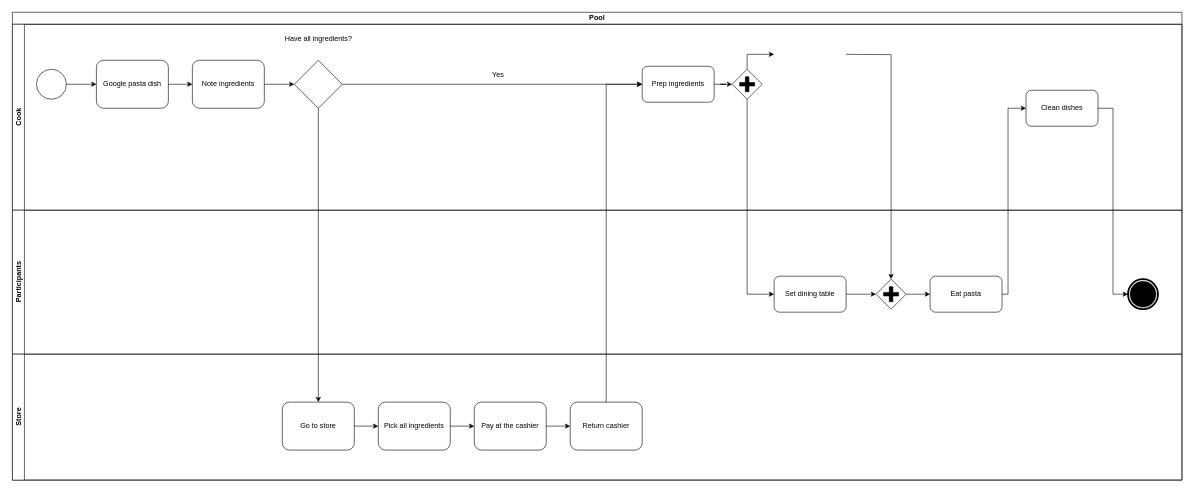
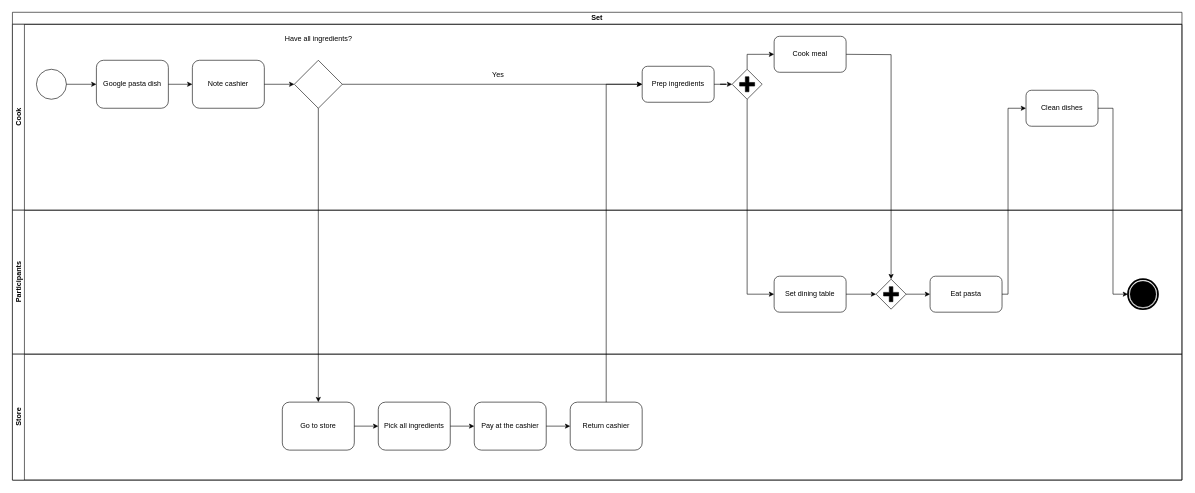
- <mxCell id="2" value="Pool" style="swimlane;html=1;childLayout=stackLayout;resizeParent=1;resizeParentMax=0;horizontal=1;startSize=20;horizontalStack=0;whiteSpace=wrap;" vertex="1" parent="1"><mxGeometry x="20" y="20" width="1950" height="780" as="geometry" /></mxCell>
+ <mxCell id="2" value="Set" style="swimlane;html=1;childLayout=stackLayout;resizeParent=1;resizeParentMax=0;horizontal=1;startSize=20;horizontalStack=0;whiteSpace=wrap;" vertex="1" parent="1"><mxGeometry x="20" y="20" width="1950" height="780" as="geometry" /></mxCell>
+ <mxCell id="19" value="Cook meal" style="rounded=1;whiteSpace=wrap;html=1;" vertex="1" parent="3"><mxGeometry x="1270" y="20" width="120" height="60" as="geometry" /></mxCell>
- <mxCell id="7" value="Note ingredients" style="shape=ext;rounded=1;html=1;whiteSpace=wrap;" vertex="1" parent="3"><mxGeometry x="300" y="60" width="120" height="80" as="geometry" /></mxCell>
+ <mxCell id="7" value="Note cashier" style="shape=ext;rounded=1;html=1;whiteSpace=wrap;" vertex="1" parent="3"><mxGeometry x="300" y="60" width="120" height="80" as="geometry" /></mxCell>
